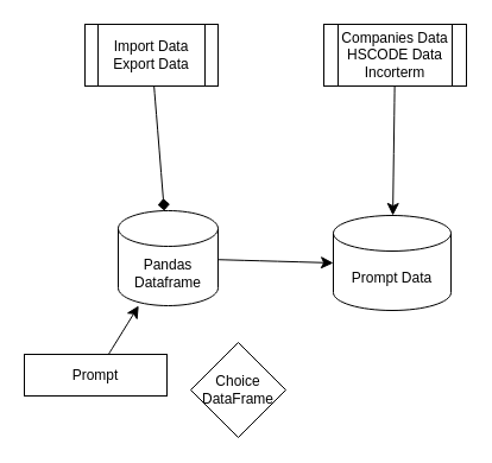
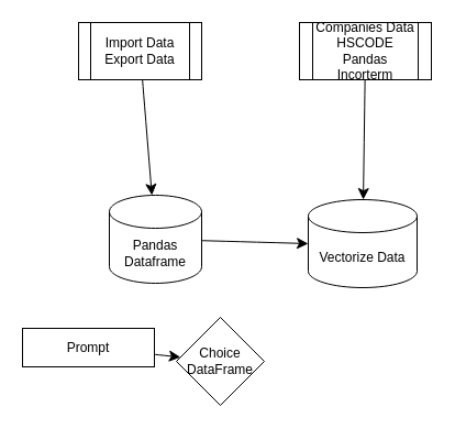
- <mxCell id="6" value="Companies Data&lt;div&gt;HSCODE Data&lt;/div&gt;&lt;div&gt;Incorterm&lt;/div&gt;" style="shape=process;whiteSpace=wrap;html=1;backgroundOutline=1;" parent="1" vertex="1"><mxGeometry x="272" y="20" width="120" height="52" as="geometry" /></mxCell>
+ <mxCell id="6" value="Companies Data&lt;div&gt;HSCODE Pandas&lt;/div&gt;&lt;div&gt;Incorterm&lt;/div&gt;" style="shape=process;whiteSpace=wrap;html=1;backgroundOutline=1;" parent="1" vertex="1"><mxGeometry x="272" y="20" width="120" height="52" as="geometry" /></mxCell>
- <mxCell id="2" value="" style="edgeStyle=none;curved=1;rounded=0;orthogonalLoop=1;jettySize=auto;html=1;fontSize=12;startSize=8;endSize=8;endArrow=diamond;" parent="1" source="3" target="4" edge="1"><mxGeometry relative="1" as="geometry" /></mxCell>
+ <mxCell id="2" value="" style="edgeStyle=none;curved=1;rounded=0;orthogonalLoop=1;jettySize=auto;html=1;fontSize=12;startSize=8;endSize=8;" parent="1" source="3" target="4" edge="1"><mxGeometry relative="1" as="geometry" /></mxCell>
- <mxCell id="8" value="Prompt Data" style="shape=cylinder3;whiteSpace=wrap;html=1;boundedLbl=1;backgroundOutline=1;size=15;" parent="1" vertex="1"><mxGeometry x="280" y="181" width="99" height="80" as="geometry" /></mxCell>
+ <mxCell id="8" value="Vectorize Data" style="shape=cylinder3;whiteSpace=wrap;html=1;boundedLbl=1;backgroundOutline=1;size=15;" parent="1" vertex="1"><mxGeometry x="280" y="181" width="99" height="80" as="geometry" /></mxCell>
- <mxCell id="9" value="" style="edgeStyle=none;curved=1;rounded=0;orthogonalLoop=1;jettySize=auto;html=1;fontSize=12;startSize=8;endSize=8;" edge="1" parent="1" source="10" target="4"><mxGeometry relative="1" as="geometry" /></mxCell>
+ <mxCell id="9" value="" style="edgeStyle=none;curved=1;rounded=0;orthogonalLoop=1;jettySize=auto;html=1;fontSize=12;startSize=8;endSize=8;" edge="1" parent="1" source="10" target="11"><mxGeometry relative="1" as="geometry" /></mxCell>
